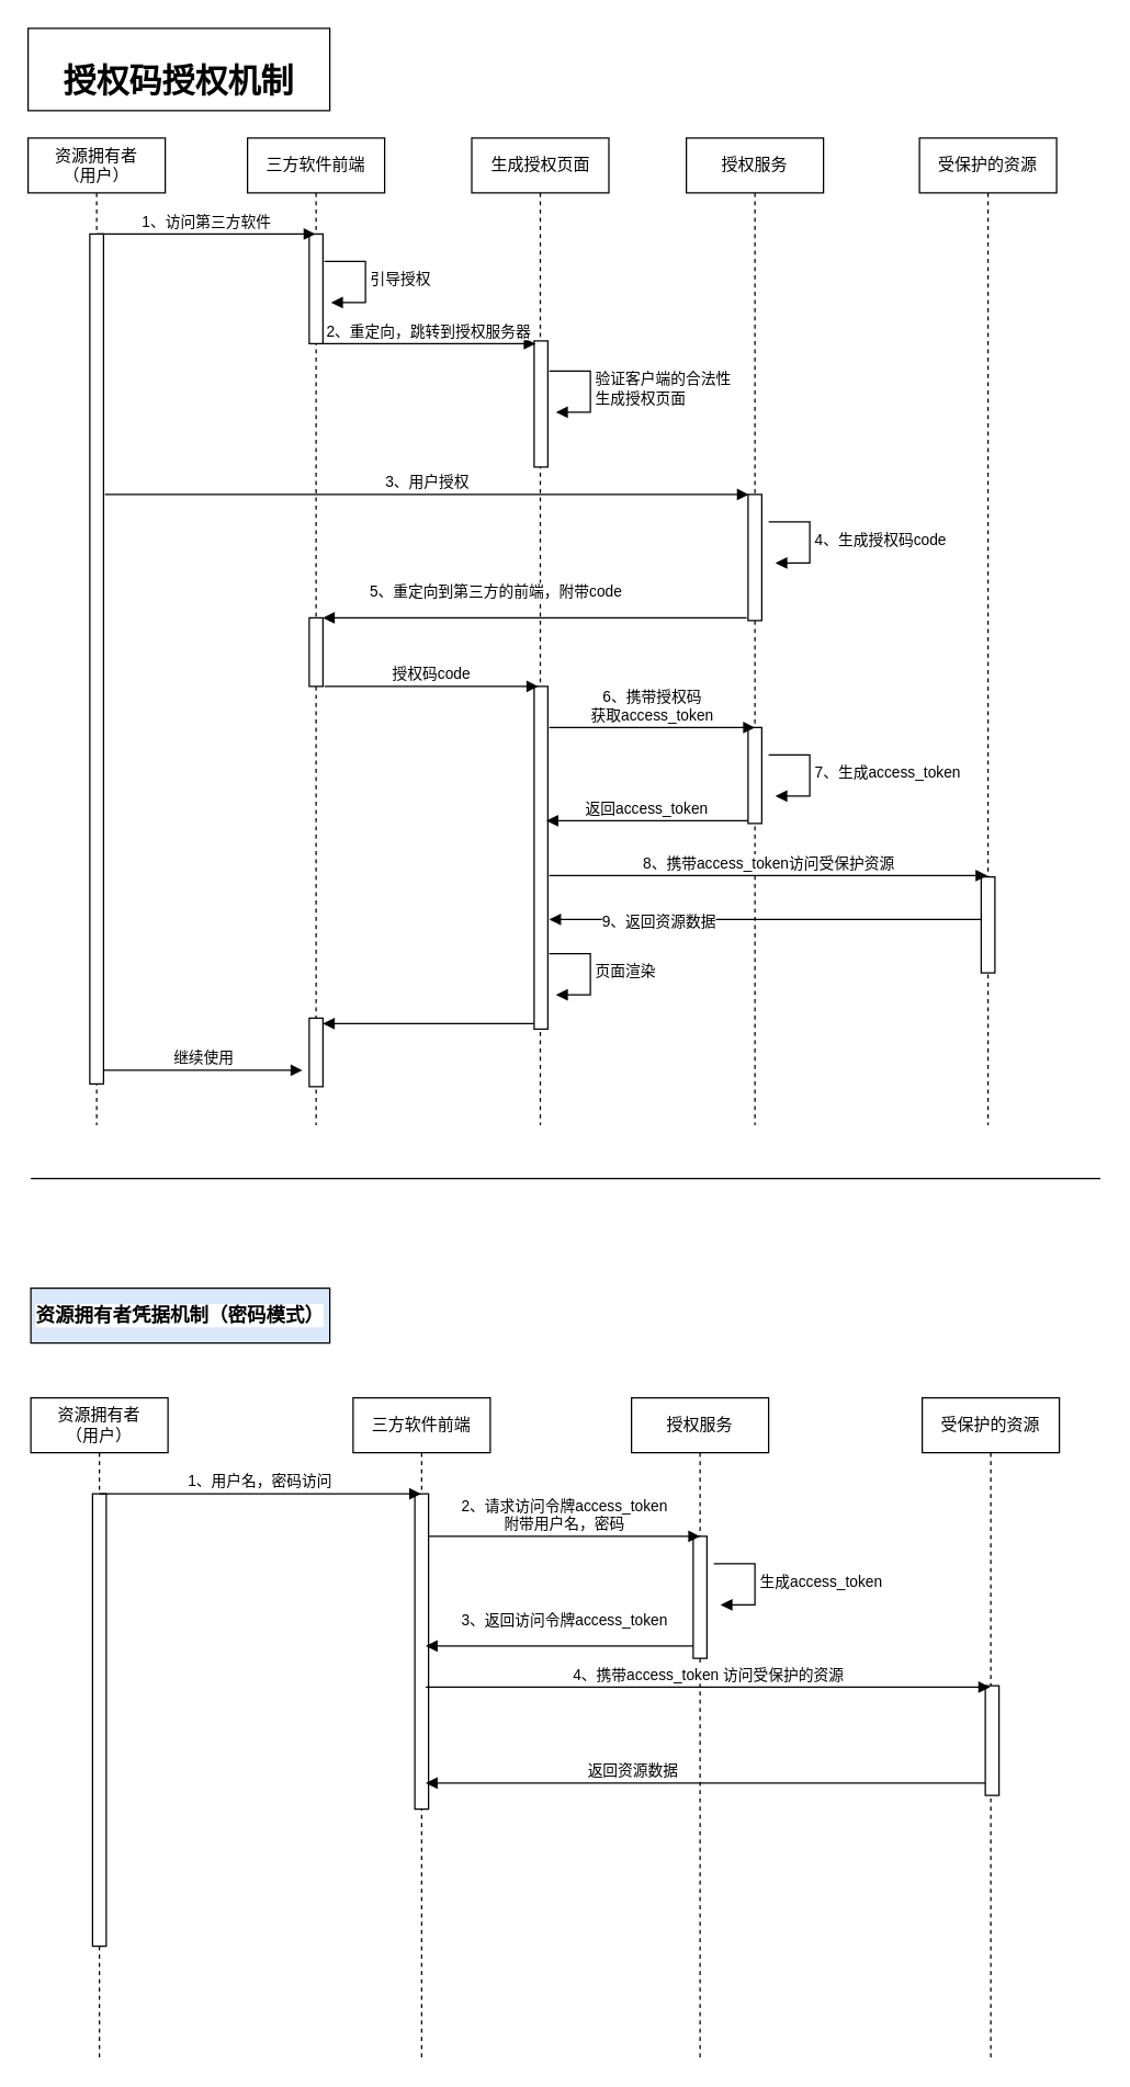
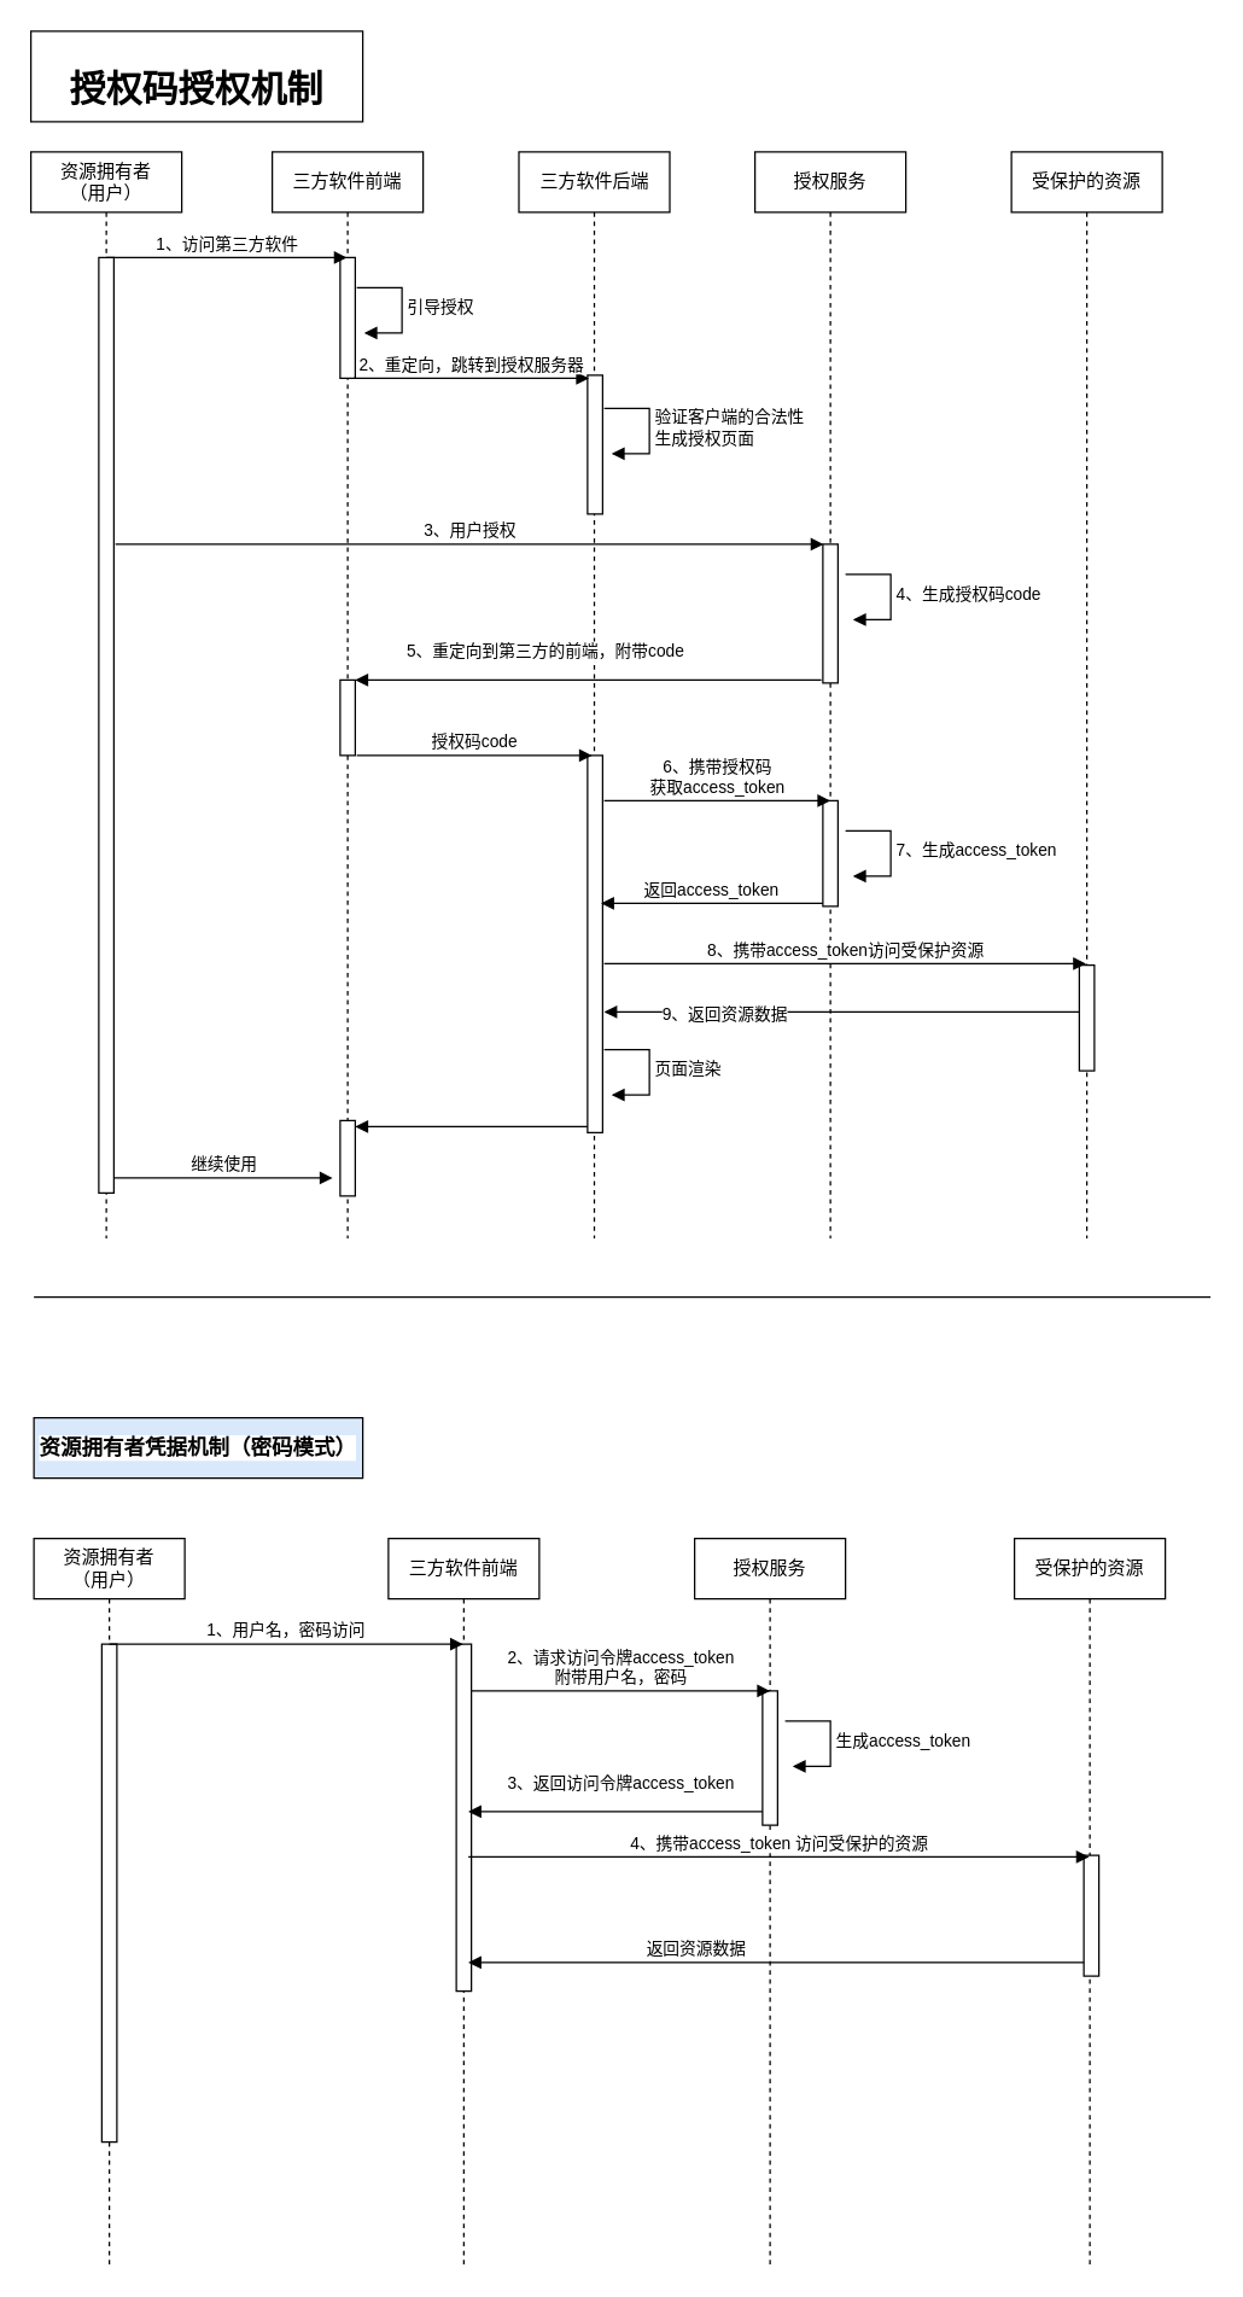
- <mxCell id="7" value="生成授权页面" style="shape=umlLifeline;perimeter=lifelinePerimeter;whiteSpace=wrap;html=1;container=1;dropTarget=0;collapsible=0;recursiveResize=0;outlineConnect=0;portConstraint=eastwest;newEdgeStyle={&quot;curved&quot;:0,&quot;rounded&quot;:0};" vertex="1" parent="1"><mxGeometry x="343.5" y="100" width="100" height="720" as="geometry" /></mxCell>
+ <mxCell id="7" value="三方软件后端" style="shape=umlLifeline;perimeter=lifelinePerimeter;whiteSpace=wrap;html=1;container=1;dropTarget=0;collapsible=0;recursiveResize=0;outlineConnect=0;portConstraint=eastwest;newEdgeStyle={&quot;curved&quot;:0,&quot;rounded&quot;:0};" vertex="1" parent="1"><mxGeometry x="343.5" y="100" width="100" height="720" as="geometry" /></mxCell>
